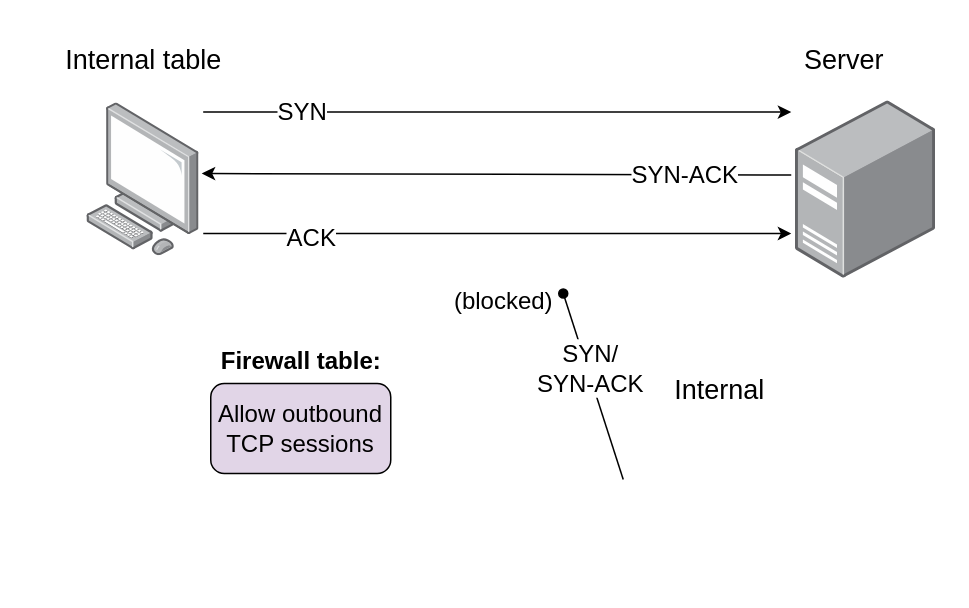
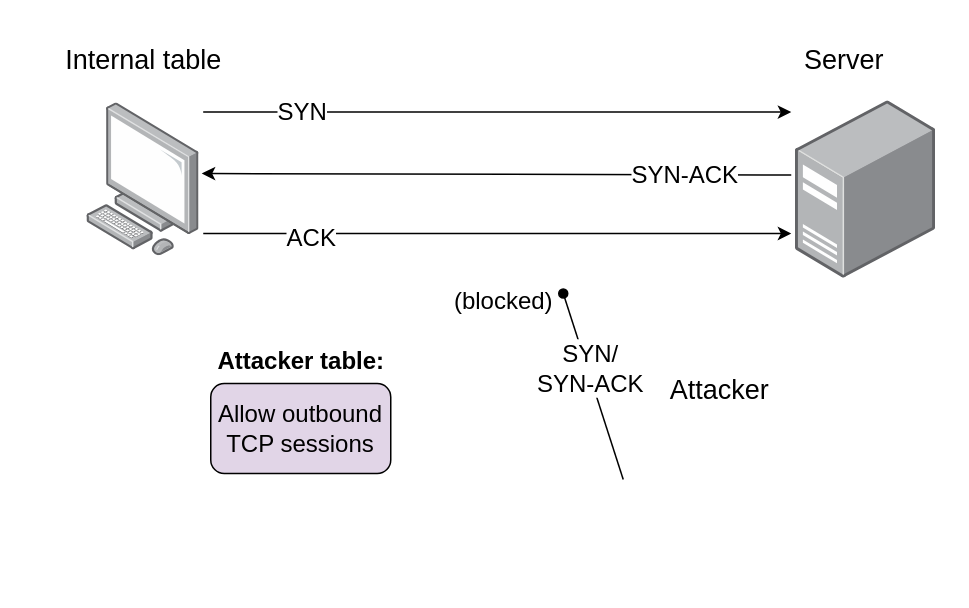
- <mxCell id="19" value="&lt;font style=&quot;font-size: 16px;&quot;&gt;&lt;b&gt;Firewall table:&lt;/b&gt;&lt;/font&gt;" style="text;html=1;align=center;verticalAlign=middle;resizable=0;points=[];autosize=1;strokeColor=none;fillColor=none;" vertex="1" parent="1"><mxGeometry x="135" y="225" width="130" height="30" as="geometry" /></mxCell>
+ <mxCell id="19" value="&lt;font style=&quot;font-size: 16px;&quot;&gt;&lt;b&gt;Attacker table:&lt;/b&gt;&lt;/font&gt;" style="text;html=1;align=center;verticalAlign=middle;resizable=0;points=[];autosize=1;strokeColor=none;fillColor=none;" vertex="1" parent="1"><mxGeometry x="135" y="225" width="130" height="30" as="geometry" /></mxCell>
- <mxCell id="6" value="&lt;font style=&quot;font-size: 18px;&quot;&gt;Internal&lt;/font&gt;" style="text;html=1;align=center;verticalAlign=middle;resizable=0;points=[];autosize=1;strokeColor=none;fillColor=none;" vertex="1" parent="1"><mxGeometry x="434" y="240" width="90" height="40" as="geometry" /></mxCell>
+ <mxCell id="6" value="&lt;font style=&quot;font-size: 18px;&quot;&gt;Attacker&lt;/font&gt;" style="text;html=1;align=center;verticalAlign=middle;resizable=0;points=[];autosize=1;strokeColor=none;fillColor=none;" vertex="1" parent="1"><mxGeometry x="434" y="240" width="90" height="40" as="geometry" /></mxCell>
